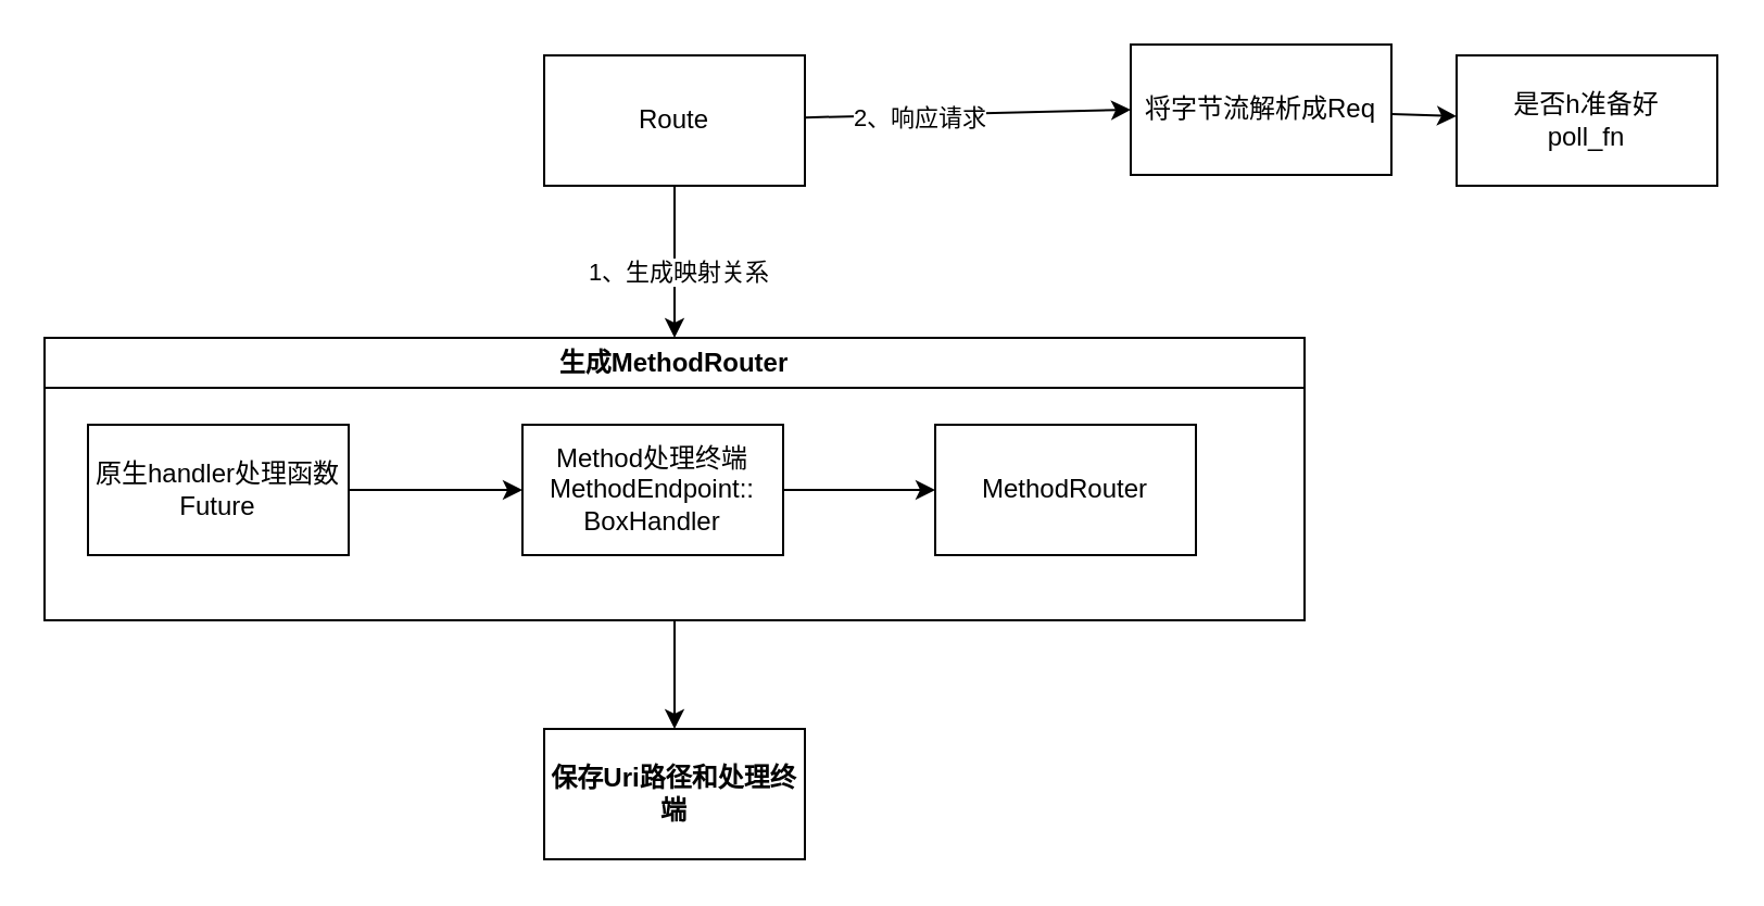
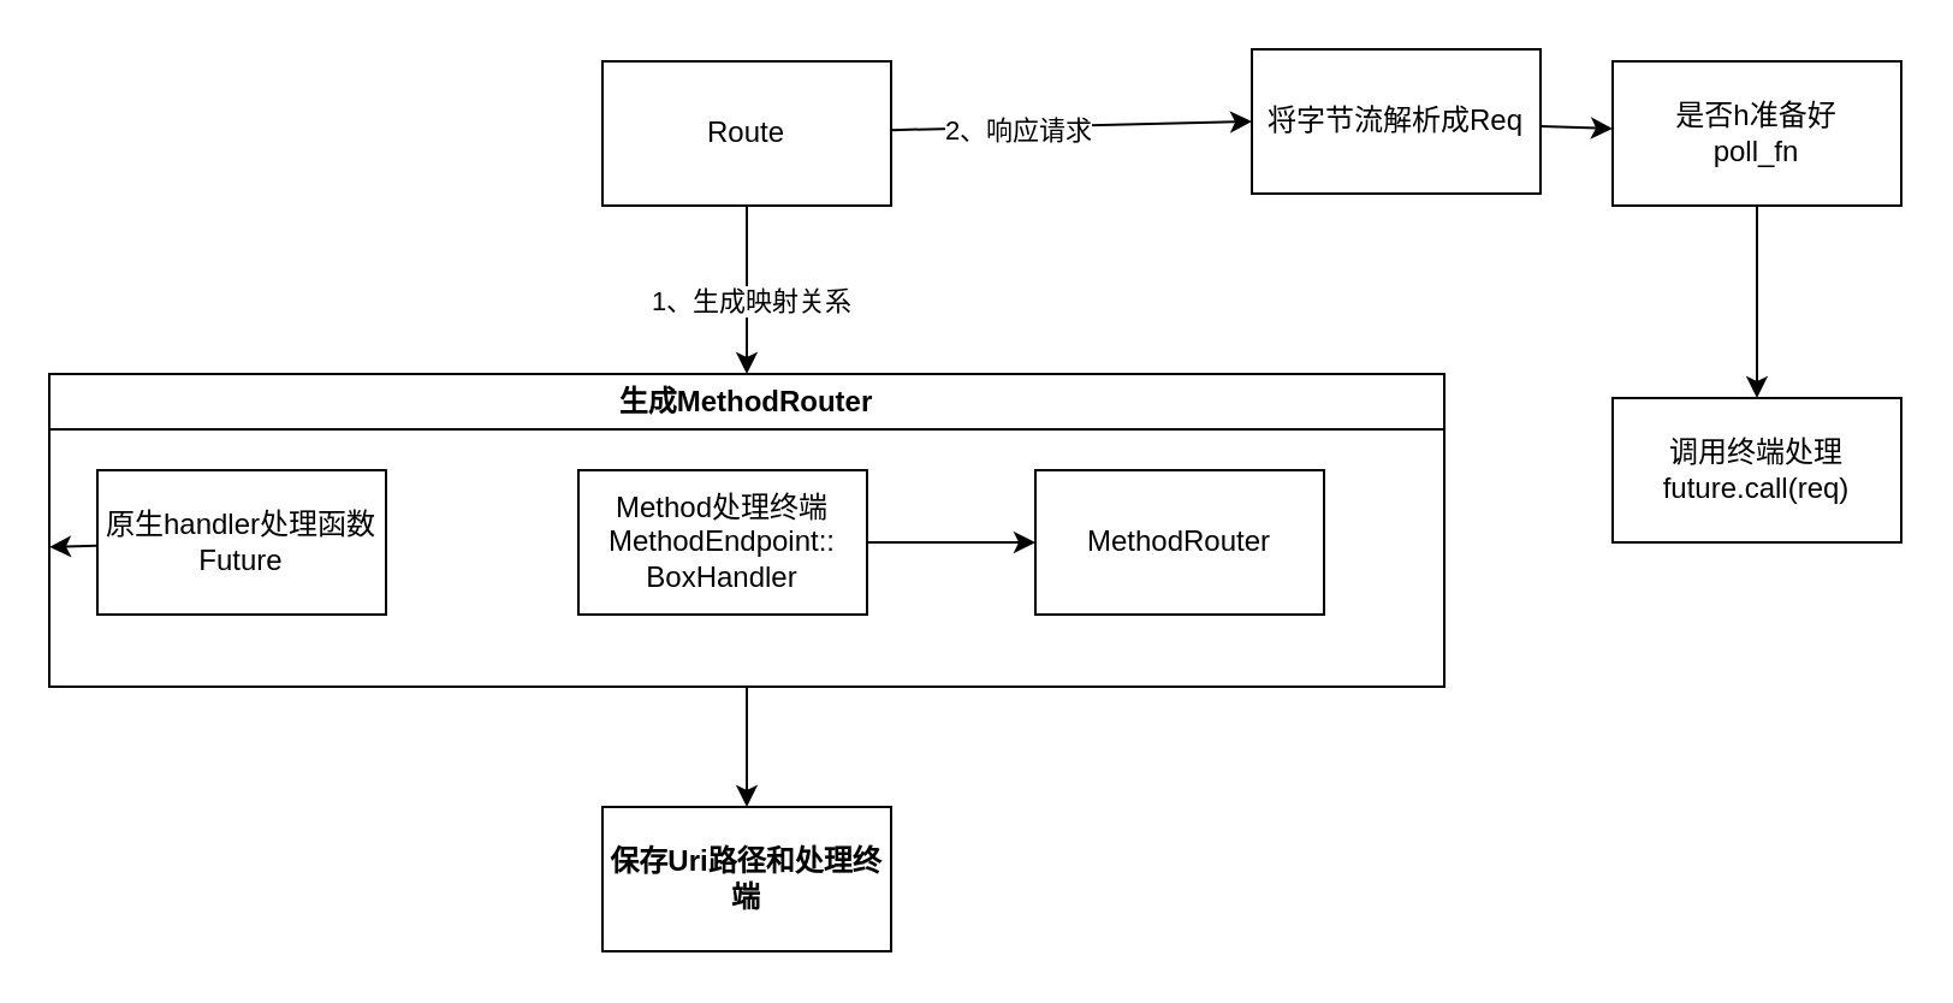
+ <mxCell id="17" value="" style="edgeStyle=none;html=1;" edge="1" parent="1" source="18" target="19"><mxGeometry relative="1" as="geometry" /></mxCell>
+ <mxCell id="19" value="调用终端处理&lt;br&gt;future.call(req)" style="whiteSpace=wrap;html=1;rounded=0;" vertex="1" parent="1"><mxGeometry x="670" y="165" width="120" height="60" as="geometry" /></mxCell>
- <mxCell id="7" value="" style="edgeStyle=none;html=1;" parent="1" source="8" target="10" edge="1"><mxGeometry relative="1" as="geometry" /></mxCell>
+ <mxCell id="7" value="" style="edgeStyle=none;html=1;" parent="1" source="8" target="13" edge="1"><mxGeometry relative="1" as="geometry" /></mxCell>
